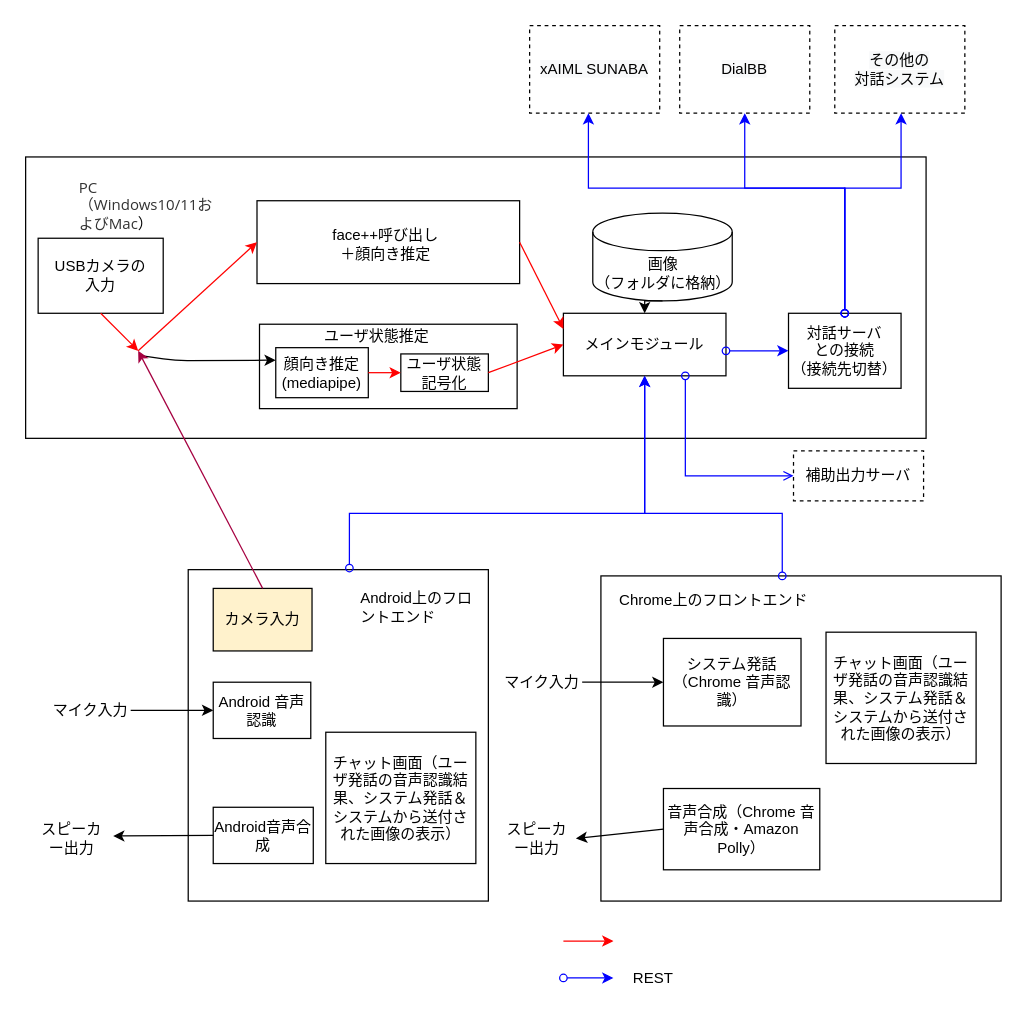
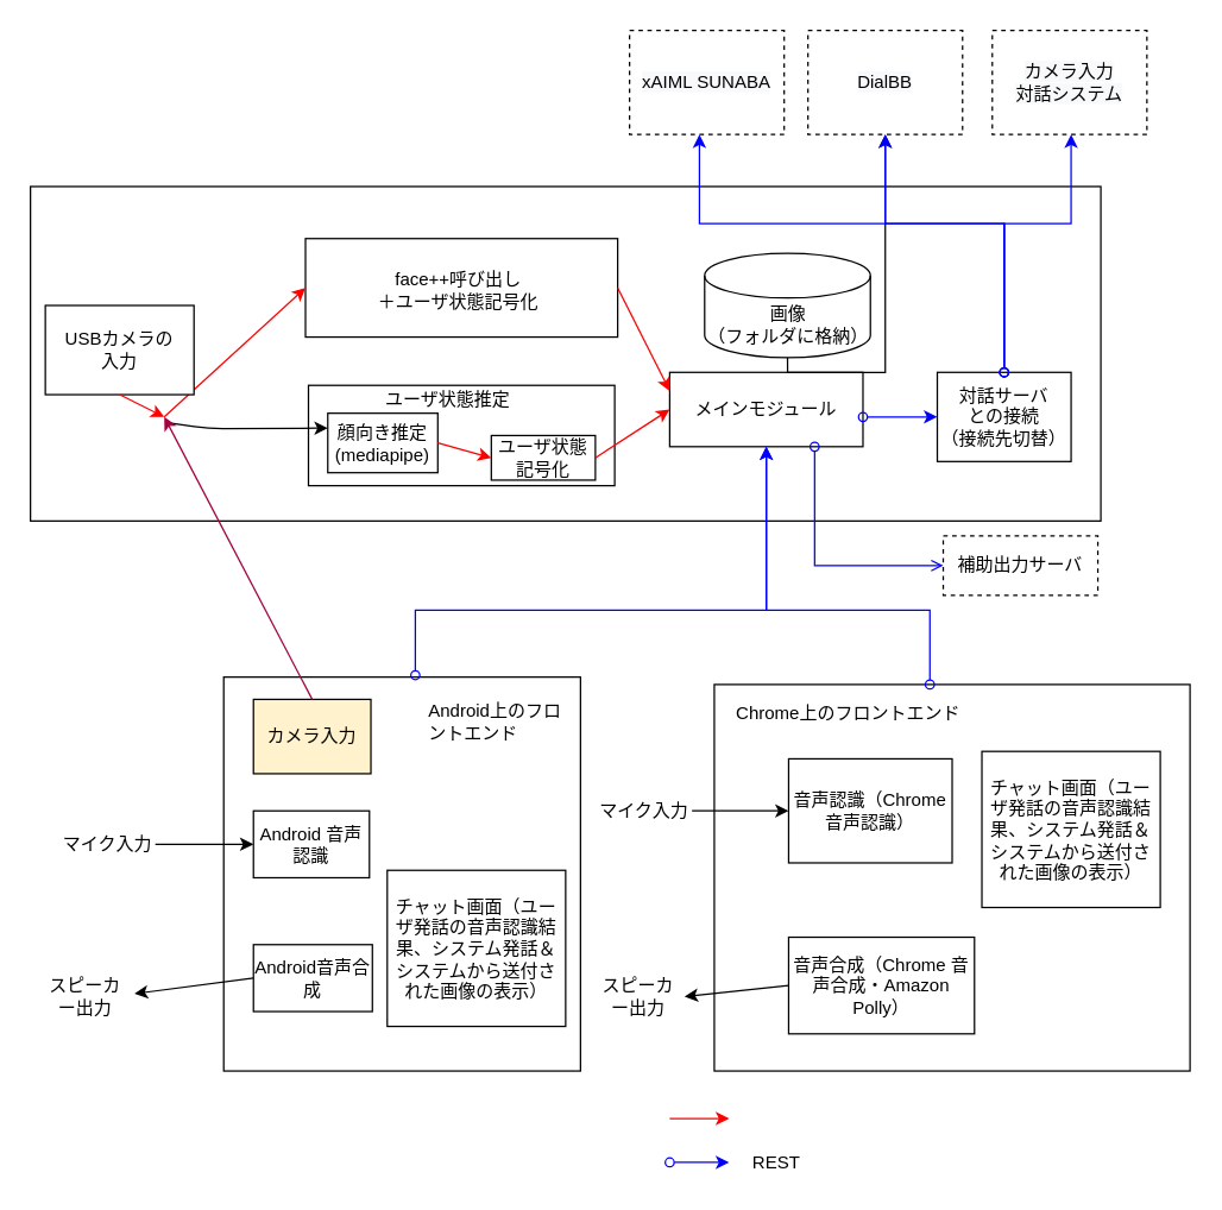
- <mxCell id="44" value="&lt;span style=&quot;color: rgb(0 , 0 , 0) ; font-family: &amp;#34;helvetica&amp;#34; ; font-size: 12px ; font-style: normal ; font-weight: 400 ; letter-spacing: normal ; text-align: center ; text-indent: 0px ; text-transform: none ; word-spacing: 0px ; background-color: rgb(248 , 249 , 250) ; display: inline ; float: none&quot;&gt;その他の&lt;br&gt;対話システム&lt;/span&gt;" style="rounded=0;whiteSpace=wrap;html=1;fillColor=none;dashed=1;" parent="1" vertex="1"><mxGeometry x="667" y="20" width="104" height="70" as="geometry" /></mxCell>
+ <mxCell id="44" value="&lt;span style=&quot;color: rgb(0 , 0 , 0) ; font-family: &amp;#34;helvetica&amp;#34; ; font-size: 12px ; font-style: normal ; font-weight: 400 ; letter-spacing: normal ; text-align: center ; text-indent: 0px ; text-transform: none ; word-spacing: 0px ; background-color: rgb(248 , 249 , 250) ; display: inline ; float: none&quot;&gt;カメラ入力&lt;br&gt;対話システム&lt;/span&gt;" style="rounded=0;whiteSpace=wrap;html=1;fillColor=none;dashed=1;" parent="1" vertex="1"><mxGeometry x="667" y="20" width="104" height="70" as="geometry" /></mxCell>
- <mxCell id="13" value="&lt;font style=&quot;font-size: 12px&quot;&gt;&lt;span style=&quot;color: rgb(51 , 51 , 51) ; font-family: &amp;#34;open sans&amp;#34; , &amp;#34;clear sans&amp;#34; , &amp;#34;helvetica neue&amp;#34; , &amp;#34;helvetica&amp;#34; , &amp;#34;arial&amp;#34; , &amp;#34;segoe ui emoji&amp;#34; , sans-serif ; font-style: normal ; font-weight: 400 ; letter-spacing: normal ; text-indent: 0px ; text-transform: none ; word-spacing: 0px ; background-color: rgb(255 , 255 , 255) ; display: inline ; float: none&quot;&gt;PC （Windows10/11およびMac&lt;/span&gt;）&lt;/font&gt;" style="text;html=1;strokeColor=none;fillColor=none;align=left;verticalAlign=middle;whiteSpace=wrap;rounded=0;" parent="1" vertex="1"><mxGeometry x="61" y="143.75" width="113" height="40" as="geometry" /></mxCell>
- <mxCell id="26" value="face++呼び出し&lt;br&gt;＋顔向き推定" style="text;html=1;strokeColor=none;fillColor=none;align=center;verticalAlign=middle;whiteSpace=wrap;rounded=0;" parent="1" vertex="1"><mxGeometry x="248" y="185" width="120" height="20" as="geometry" /></mxCell>
+ <mxCell id="26" value="face++呼び出し&lt;br&gt;＋ユーザ状態記号化" style="text;html=1;strokeColor=none;fillColor=none;align=center;verticalAlign=middle;whiteSpace=wrap;rounded=0;" parent="1" vertex="1"><mxGeometry x="248" y="185" width="120" height="20" as="geometry" /></mxCell>
- <mxCell id="31" value="USBカメラの&lt;br&gt;入力" style="rounded=0;whiteSpace=wrap;html=1;" parent="1" vertex="1"><mxGeometry x="30" y="190" width="100" height="60" as="geometry" /></mxCell>
+ <mxCell id="31" value="USBカメラの&lt;br&gt;入力" style="rounded=0;whiteSpace=wrap;html=1;" parent="1" vertex="1"><mxGeometry x="30" y="205" width="100" height="60" as="geometry" /></mxCell>
- <mxCell id="24" value="" style="endArrow=classic;html=1;strokeColor=#000000;exitX=0.5;exitY=1;exitDx=0;exitDy=0;exitPerimeter=0;edgeStyle=orthogonalEdgeStyle;rounded=0;entryX=0.5;entryY=0;entryDx=0;entryDy=0;" parent="1" source="23" target="17" edge="1"><mxGeometry width="50" height="50" relative="1" as="geometry"><mxPoint x="610" y="550" as="sourcePoint" /><mxPoint x="490" y="270" as="targetPoint" /></mxGeometry></mxCell>
+ <mxCell id="24" value="" style="endArrow=classic;html=1;strokeColor=#000000;exitX=0.5;exitY=1;exitDx=0;exitDy=0;exitPerimeter=0;edgeStyle=orthogonalEdgeStyle;rounded=0;" parent="1" source="23" target="48" edge="1"><mxGeometry width="50" height="50" relative="1" as="geometry"><mxPoint x="610" y="550" as="sourcePoint" /><mxPoint x="490" y="270" as="targetPoint" /></mxGeometry></mxCell>
- <mxCell id="14" value="ユーザ状態&lt;br&gt;記号化" style="rounded=0;whiteSpace=wrap;html=1;fillColor=none;" parent="1" vertex="1"><mxGeometry x="320" y="282.5" width="70" height="30" as="geometry" /></mxCell>
+ <mxCell id="14" value="ユーザ状態&lt;br&gt;記号化" style="rounded=0;whiteSpace=wrap;html=1;fillColor=none;" parent="1" vertex="1"><mxGeometry x="330" y="292.5" width="70" height="30" as="geometry" /></mxCell>
- <mxCell id="8" value="システム発話（Chrome 音声認識）" style="rounded=0;whiteSpace=wrap;html=1;fillColor=none;" parent="1" vertex="1"><mxGeometry x="530" y="510" width="110" height="70" as="geometry" /></mxCell>
+ <mxCell id="8" value="音声認識（Chrome 音声認識）" style="rounded=0;whiteSpace=wrap;html=1;fillColor=none;" parent="1" vertex="1"><mxGeometry x="530" y="510" width="110" height="70" as="geometry" /></mxCell>
- <mxCell id="36" value="Android音声合成" style="rounded=0;whiteSpace=wrap;html=1;fillColor=none;" parent="1" vertex="1"><mxGeometry x="170" y="645" width="80" height="45" as="geometry" /></mxCell>
+ <mxCell id="36" value="Android音声合成" style="rounded=0;whiteSpace=wrap;html=1;fillColor=none;" parent="1" vertex="1"><mxGeometry x="170" y="635" width="80" height="45" as="geometry" /></mxCell>
